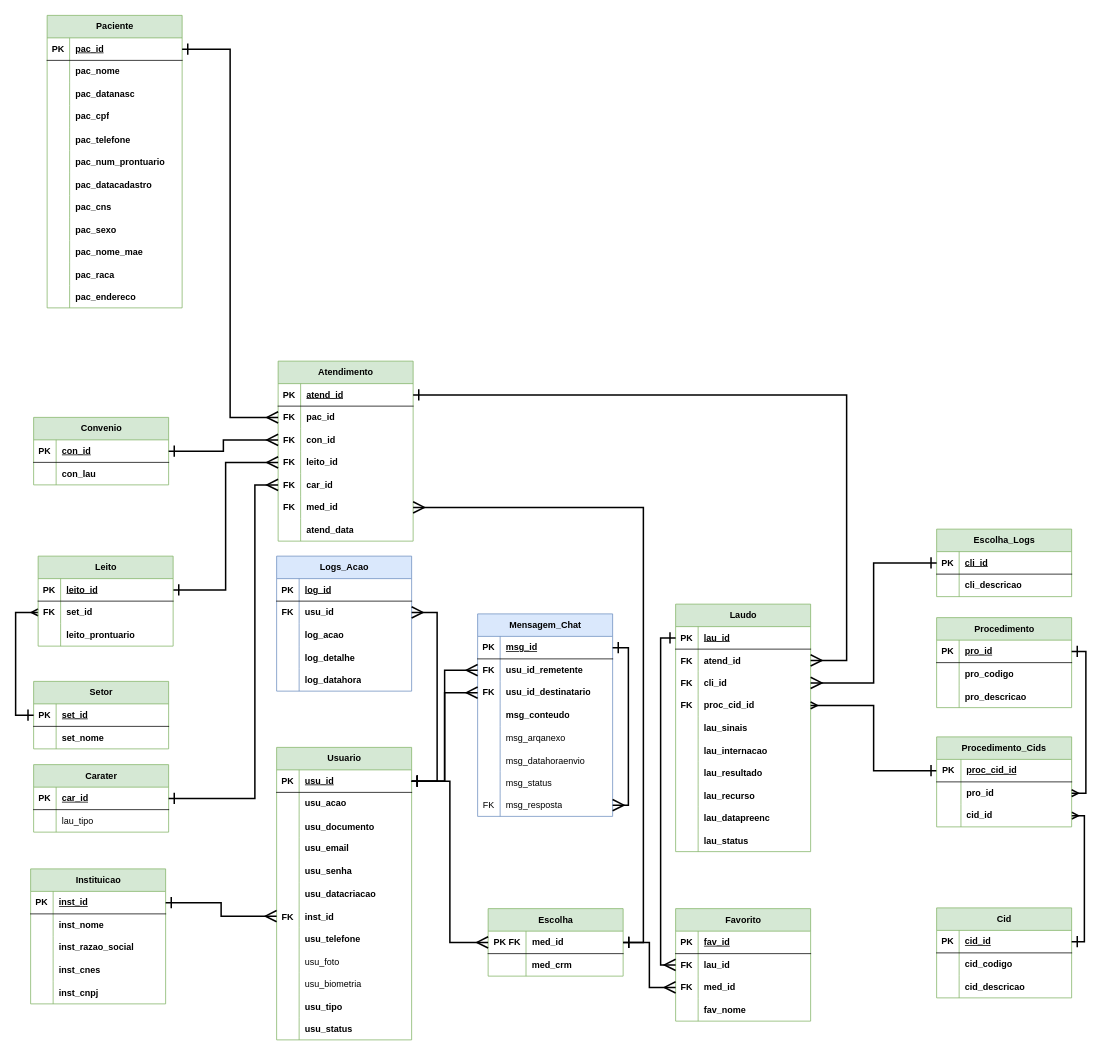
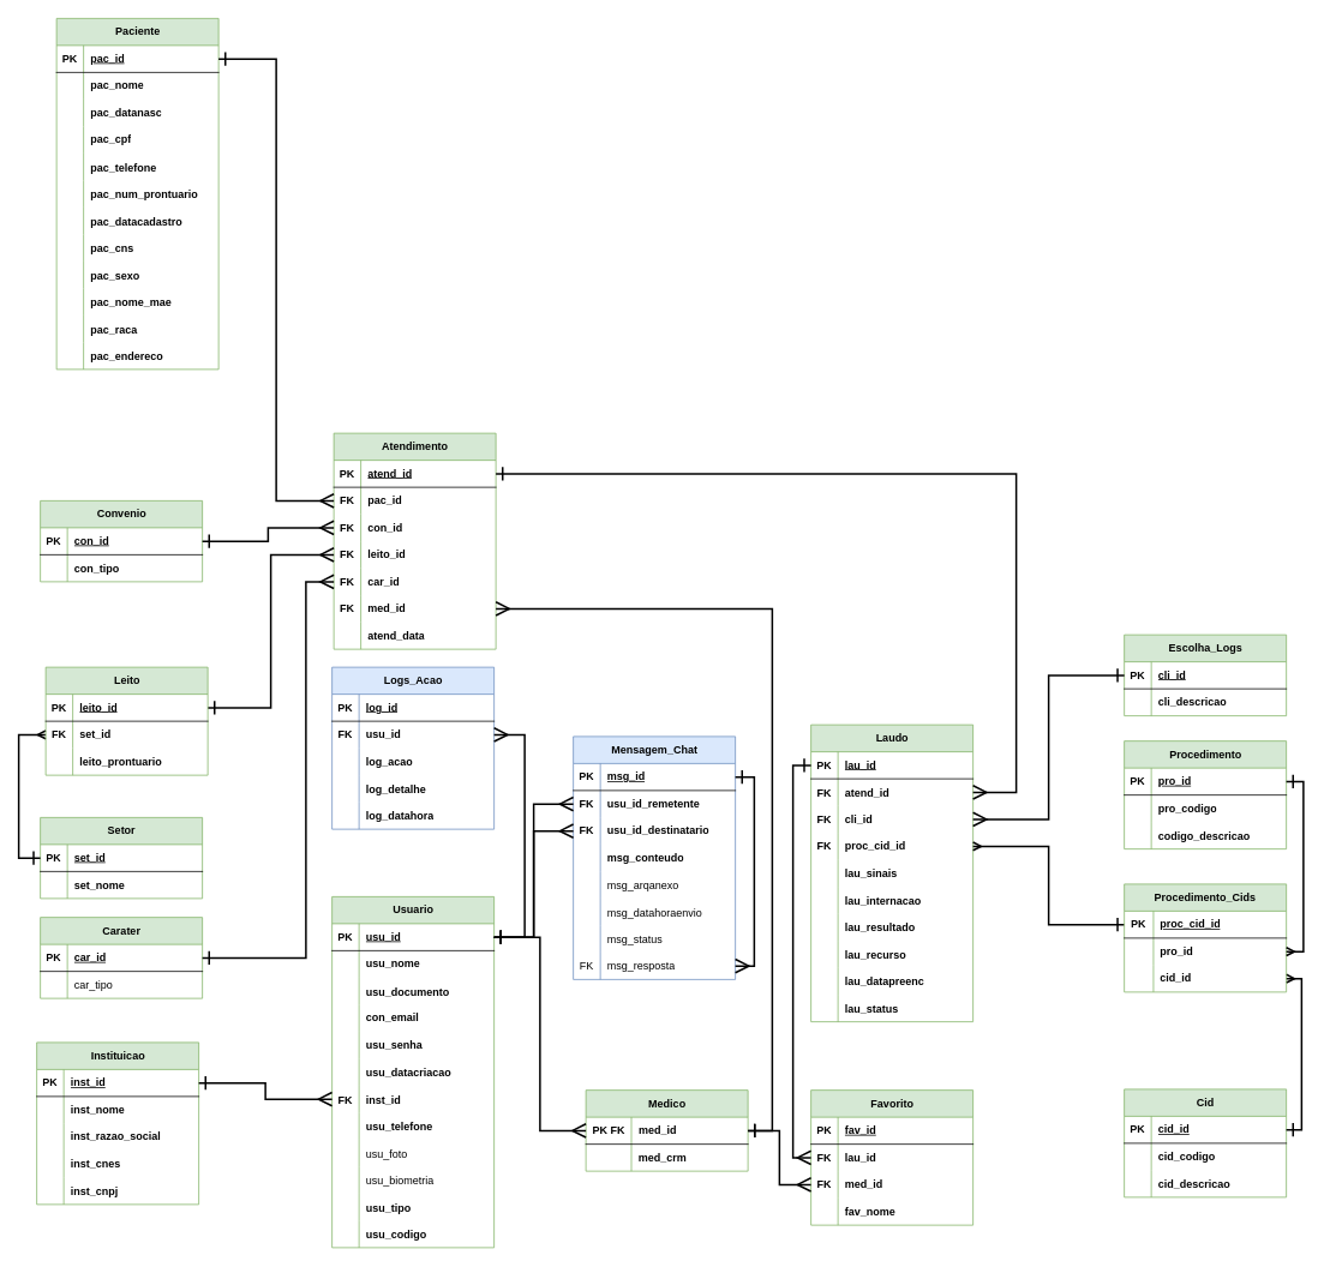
- <mxCell id="194" value="con_lau" style="shape=partialRectangle;connectable=0;top=0;left=0;bottom=0;right=0;align=left;spacingLeft=6;overflow=hidden;fillColor=none;strokeColor=default;fontStyle=1" parent="192" vertex="1"><mxGeometry x="30" width="150" height="30" as="geometry"><mxRectangle width="150" height="30" as="alternateBounds" /></mxGeometry></mxCell>
+ <mxCell id="194" value="con_tipo" style="shape=partialRectangle;connectable=0;top=0;left=0;bottom=0;right=0;align=left;spacingLeft=6;overflow=hidden;fillColor=none;strokeColor=default;fontStyle=1" parent="192" vertex="1"><mxGeometry x="30" width="150" height="30" as="geometry"><mxRectangle width="150" height="30" as="alternateBounds" /></mxGeometry></mxCell>
- <mxCell id="243" value="pro_descricao" style="shape=partialRectangle;connectable=0;top=0;left=0;bottom=0;right=0;align=left;spacingLeft=6;overflow=hidden;fillColor=none;fontStyle=1" parent="241" vertex="1"><mxGeometry x="30" width="150" height="30" as="geometry"><mxRectangle width="150" height="30" as="alternateBounds" /></mxGeometry></mxCell>
+ <mxCell id="243" value="codigo_descricao" style="shape=partialRectangle;connectable=0;top=0;left=0;bottom=0;right=0;align=left;spacingLeft=6;overflow=hidden;fillColor=none;fontStyle=1" parent="241" vertex="1"><mxGeometry x="30" width="150" height="30" as="geometry"><mxRectangle width="150" height="30" as="alternateBounds" /></mxGeometry></mxCell>
- <mxCell id="8" value="&lt;b&gt;usu_acao&lt;/b&gt;" style="shape=partialRectangle;connectable=0;top=0;left=0;bottom=0;right=0;align=left;spacingLeft=6;overflow=hidden;whiteSpace=wrap;html=1;fillColor=none;" parent="6" vertex="1"><mxGeometry x="30" width="150" height="30" as="geometry"><mxRectangle width="150" height="30" as="alternateBounds" /></mxGeometry></mxCell>
+ <mxCell id="8" value="&lt;b&gt;usu_nome&lt;/b&gt;" style="shape=partialRectangle;connectable=0;top=0;left=0;bottom=0;right=0;align=left;spacingLeft=6;overflow=hidden;whiteSpace=wrap;html=1;fillColor=none;" parent="6" vertex="1"><mxGeometry x="30" width="150" height="30" as="geometry"><mxRectangle width="150" height="30" as="alternateBounds" /></mxGeometry></mxCell>
- <mxCell id="259" value="lau_tipo" style="shape=partialRectangle;connectable=0;fillColor=none;top=0;left=0;bottom=0;right=0;align=left;spacingLeft=6;overflow=hidden;whiteSpace=wrap;html=1;strokeColor=default;" parent="257" vertex="1"><mxGeometry x="30" width="150" height="30" as="geometry"><mxRectangle width="150" height="30" as="alternateBounds" /></mxGeometry></mxCell>
+ <mxCell id="259" value="car_tipo" style="shape=partialRectangle;connectable=0;fillColor=none;top=0;left=0;bottom=0;right=0;align=left;spacingLeft=6;overflow=hidden;whiteSpace=wrap;html=1;strokeColor=default;" parent="257" vertex="1"><mxGeometry x="30" width="150" height="30" as="geometry"><mxRectangle width="150" height="30" as="alternateBounds" /></mxGeometry></mxCell>
- <mxCell id="14" value="usu_email" style="shape=partialRectangle;connectable=0;top=0;left=0;bottom=0;right=0;align=left;spacingLeft=6;overflow=hidden;whiteSpace=wrap;html=1;fillColor=none;fontStyle=1" parent="12" vertex="1"><mxGeometry x="30" width="150" height="30" as="geometry"><mxRectangle width="150" height="30" as="alternateBounds" /></mxGeometry></mxCell>
+ <mxCell id="14" value="con_email" style="shape=partialRectangle;connectable=0;top=0;left=0;bottom=0;right=0;align=left;spacingLeft=6;overflow=hidden;whiteSpace=wrap;html=1;fillColor=none;fontStyle=1" parent="12" vertex="1"><mxGeometry x="30" width="150" height="30" as="geometry"><mxRectangle width="150" height="30" as="alternateBounds" /></mxGeometry></mxCell>
- <mxCell id="173" value="Escolha" style="shape=table;startSize=30;container=1;collapsible=1;childLayout=tableLayout;fixedRows=1;rowLines=0;fontStyle=1;align=center;resizeLast=1;html=1;fillColor=#d5e8d4;strokeColor=#82b366;" parent="1" vertex="1"><mxGeometry x="650" y="1211" width="180" height="90" as="geometry" /></mxCell>
+ <mxCell id="173" value="Medico" style="shape=table;startSize=30;container=1;collapsible=1;childLayout=tableLayout;fixedRows=1;rowLines=0;fontStyle=1;align=center;resizeLast=1;html=1;fillColor=#d5e8d4;strokeColor=#82b366;" parent="1" vertex="1"><mxGeometry x="650" y="1211" width="180" height="90" as="geometry" /></mxCell>
- <mxCell id="38" value="usu_status" style="shape=partialRectangle;connectable=0;top=0;left=0;bottom=0;right=0;align=left;spacingLeft=6;overflow=hidden;fillColor=none;fontStyle=1" parent="36" vertex="1"><mxGeometry x="30" width="150" height="30" as="geometry"><mxRectangle width="150" height="30" as="alternateBounds" /></mxGeometry></mxCell>
+ <mxCell id="38" value="usu_codigo" style="shape=partialRectangle;connectable=0;top=0;left=0;bottom=0;right=0;align=left;spacingLeft=6;overflow=hidden;fillColor=none;fontStyle=1" parent="36" vertex="1"><mxGeometry x="30" width="150" height="30" as="geometry"><mxRectangle width="150" height="30" as="alternateBounds" /></mxGeometry></mxCell>
